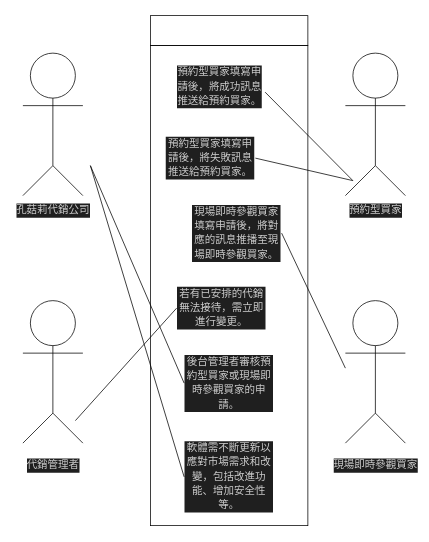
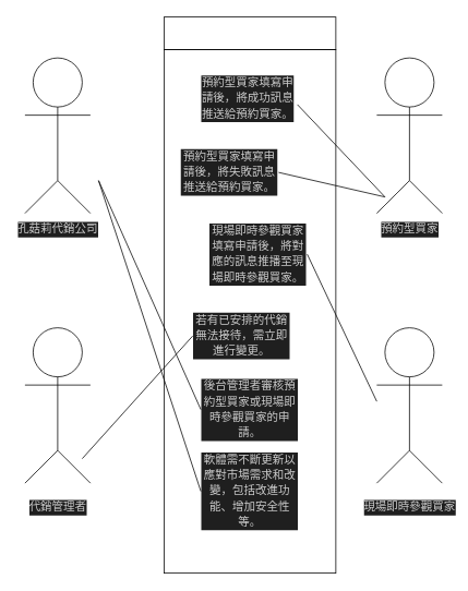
- <mxCell id="28" value="&lt;div style=&quot;color: rgb(204, 204, 204); background-color: rgb(31, 31, 31); font-family: Consolas, &amp;quot;Courier New&amp;quot;, monospace; font-size: 14px; line-height: 19px;&quot;&gt;預約型買家填寫申請後，&lt;span style=&quot;&quot;&gt;將成功訊息推送給預約買家。&lt;/span&gt;&lt;/div&gt;" style="ellipse;whiteSpace=wrap;html=1;fillColor=none;strokeColor=none;" parent="1" vertex="1"><mxGeometry x="235" y="75" width="115" height="80" as="geometry" /></mxCell>
+ <mxCell id="28" value="&lt;div style=&quot;color: rgb(204, 204, 204); background-color: rgb(31, 31, 31); font-family: Consolas, &amp;quot;Courier New&amp;quot;, monospace; font-size: 14px; line-height: 19px;&quot;&gt;預約型買家填寫申請後，&lt;span style=&quot;&quot;&gt;將成功訊息推送給預約買家。&lt;/span&gt;&lt;/div&gt;" style="ellipse;whiteSpace=wrap;html=1;fillColor=none;strokeColor=none;" parent="1" vertex="1"><mxGeometry x="245" y="80" width="115" height="80" as="geometry" /></mxCell>
- <mxCell id="32" value="&lt;div style=&quot;color: rgb(204, 204, 204); background-color: rgb(31, 31, 31); font-family: Consolas, &amp;quot;Courier New&amp;quot;, monospace; font-size: 14px; line-height: 19px;&quot;&gt;&lt;div style=&quot;line-height: 19px;&quot;&gt;&lt;div style=&quot;line-height: 19px;&quot;&gt;&lt;div style=&quot;line-height: 19px;&quot;&gt;後台管理者審核預約型買家或現場即時參觀買家的申請。&lt;/div&gt;&lt;/div&gt;&lt;/div&gt;&lt;/div&gt;" style="ellipse;whiteSpace=wrap;html=1;fillColor=none;strokeColor=none;" parent="1" vertex="1"><mxGeometry x="245" y="470" width="120" height="80" as="geometry" /></mxCell>
+ <mxCell id="32" value="&lt;div style=&quot;color: rgb(204, 204, 204); background-color: rgb(31, 31, 31); font-family: Consolas, &amp;quot;Courier New&amp;quot;, monospace; font-size: 14px; line-height: 19px;&quot;&gt;&lt;div style=&quot;line-height: 19px;&quot;&gt;&lt;div style=&quot;line-height: 19px;&quot;&gt;&lt;div style=&quot;line-height: 19px;&quot;&gt;後台管理者審核預約型買家或現場即時參觀買家的申請。&lt;/div&gt;&lt;/div&gt;&lt;/div&gt;&lt;/div&gt;" style="ellipse;whiteSpace=wrap;html=1;fillColor=none;strokeColor=none;" parent="1" vertex="1"><mxGeometry x="245" y="460" width="120" height="80" as="geometry" /></mxCell>
- <mxCell id="33" value="&lt;div style=&quot;color: rgb(204, 204, 204); background-color: rgb(31, 31, 31); font-family: Consolas, &amp;quot;Courier New&amp;quot;, monospace; font-size: 14px; line-height: 19px;&quot;&gt;&lt;div style=&quot;line-height: 19px;&quot;&gt;&lt;div style=&quot;line-height: 19px;&quot;&gt;&lt;div style=&quot;line-height: 19px;&quot;&gt;&lt;div style=&quot;line-height: 19px;&quot;&gt;軟體需不斷更新以應對市場需求和改變，包括改進功能、增加安全性等。&lt;/div&gt;&lt;/div&gt;&lt;/div&gt;&lt;/div&gt;&lt;/div&gt;" style="ellipse;whiteSpace=wrap;html=1;fillColor=none;strokeColor=none;" parent="1" vertex="1"><mxGeometry x="245" y="595" width="120" height="80" as="geometry" /></mxCell>
+ <mxCell id="33" value="&lt;div style=&quot;color: rgb(204, 204, 204); background-color: rgb(31, 31, 31); font-family: Consolas, &amp;quot;Courier New&amp;quot;, monospace; font-size: 14px; line-height: 19px;&quot;&gt;&lt;div style=&quot;line-height: 19px;&quot;&gt;&lt;div style=&quot;line-height: 19px;&quot;&gt;&lt;div style=&quot;line-height: 19px;&quot;&gt;&lt;div style=&quot;line-height: 19px;&quot;&gt;軟體需不斷更新以應對市場需求和改變，包括改進功能、增加安全性等。&lt;/div&gt;&lt;/div&gt;&lt;/div&gt;&lt;/div&gt;&lt;/div&gt;" style="ellipse;whiteSpace=wrap;html=1;fillColor=none;strokeColor=none;" parent="1" vertex="1"><mxGeometry x="245" y="560" width="120" height="80" as="geometry" /></mxCell>
